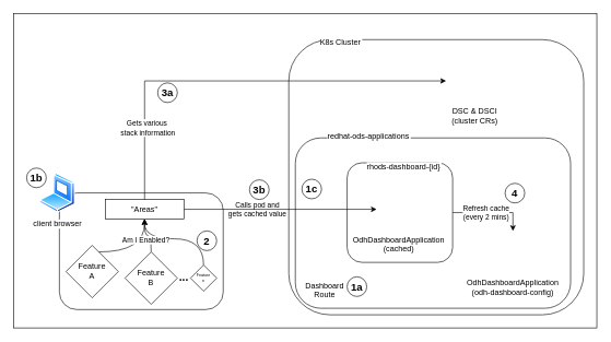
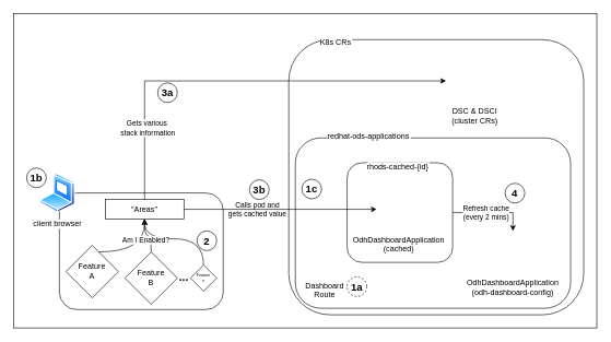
- <mxCell id="29" value="K8s Cluster" style="shape=image;verticalLabelPosition=middle;labelBackgroundColor=default;verticalAlign=middle;aspect=fixed;imageAspect=0;image=https://raw.githubusercontent.com/kubernetes/community/0a485eaaa96a1e194b056cdaa2261f8f371d5891/icons/svg/infrastructure_components/unlabeled/control-plane.svg;labelPosition=right;align=left;" vertex="1" parent="1"><mxGeometry x="418" y="30" width="68" height="66" as="geometry" /></mxCell>
+ <mxCell id="29" value="K8s CRs" style="shape=image;verticalLabelPosition=middle;labelBackgroundColor=default;verticalAlign=middle;aspect=fixed;imageAspect=0;image=https://raw.githubusercontent.com/kubernetes/community/0a485eaaa96a1e194b056cdaa2261f8f371d5891/icons/svg/infrastructure_components/unlabeled/control-plane.svg;labelPosition=right;align=left;" vertex="1" parent="1"><mxGeometry x="418" y="30" width="68" height="66" as="geometry" /></mxCell>
- <mxCell id="9" value="rhods-dashboard-{id}" style="shape=image;verticalLabelPosition=middle;labelBackgroundColor=default;verticalAlign=middle;aspect=fixed;imageAspect=0;image=https://raw.githubusercontent.com/kubernetes/community/0a485eaaa96a1e194b056cdaa2261f8f371d5891/icons/svg/resources/labeled/pod.svg;labelPosition=right;align=left;" vertex="1" parent="1"><mxGeometry x="510" y="230" width="47.39" height="46" as="geometry" /></mxCell>
+ <mxCell id="9" value="rhods-cached-{id}" style="shape=image;verticalLabelPosition=middle;labelBackgroundColor=default;verticalAlign=middle;aspect=fixed;imageAspect=0;image=https://raw.githubusercontent.com/kubernetes/community/0a485eaaa96a1e194b056cdaa2261f8f371d5891/icons/svg/resources/labeled/pod.svg;labelPosition=right;align=left;" vertex="1" parent="1"><mxGeometry x="510" y="230" width="47.39" height="46" as="geometry" /></mxCell>
- <mxCell id="37" value="1a" style="ellipse;whiteSpace=wrap;html=1;aspect=fixed;fontSize=16;fontStyle=1" vertex="1" parent="1"><mxGeometry x="529" y="422" width="30" height="30" as="geometry" /></mxCell>
+ <mxCell id="37" value="1a" style="ellipse;whiteSpace=wrap;html=1;aspect=fixed;fontSize=16;fontStyle=1;dashed=1;" vertex="1" parent="1"><mxGeometry x="529" y="422" width="30" height="30" as="geometry" /></mxCell>
